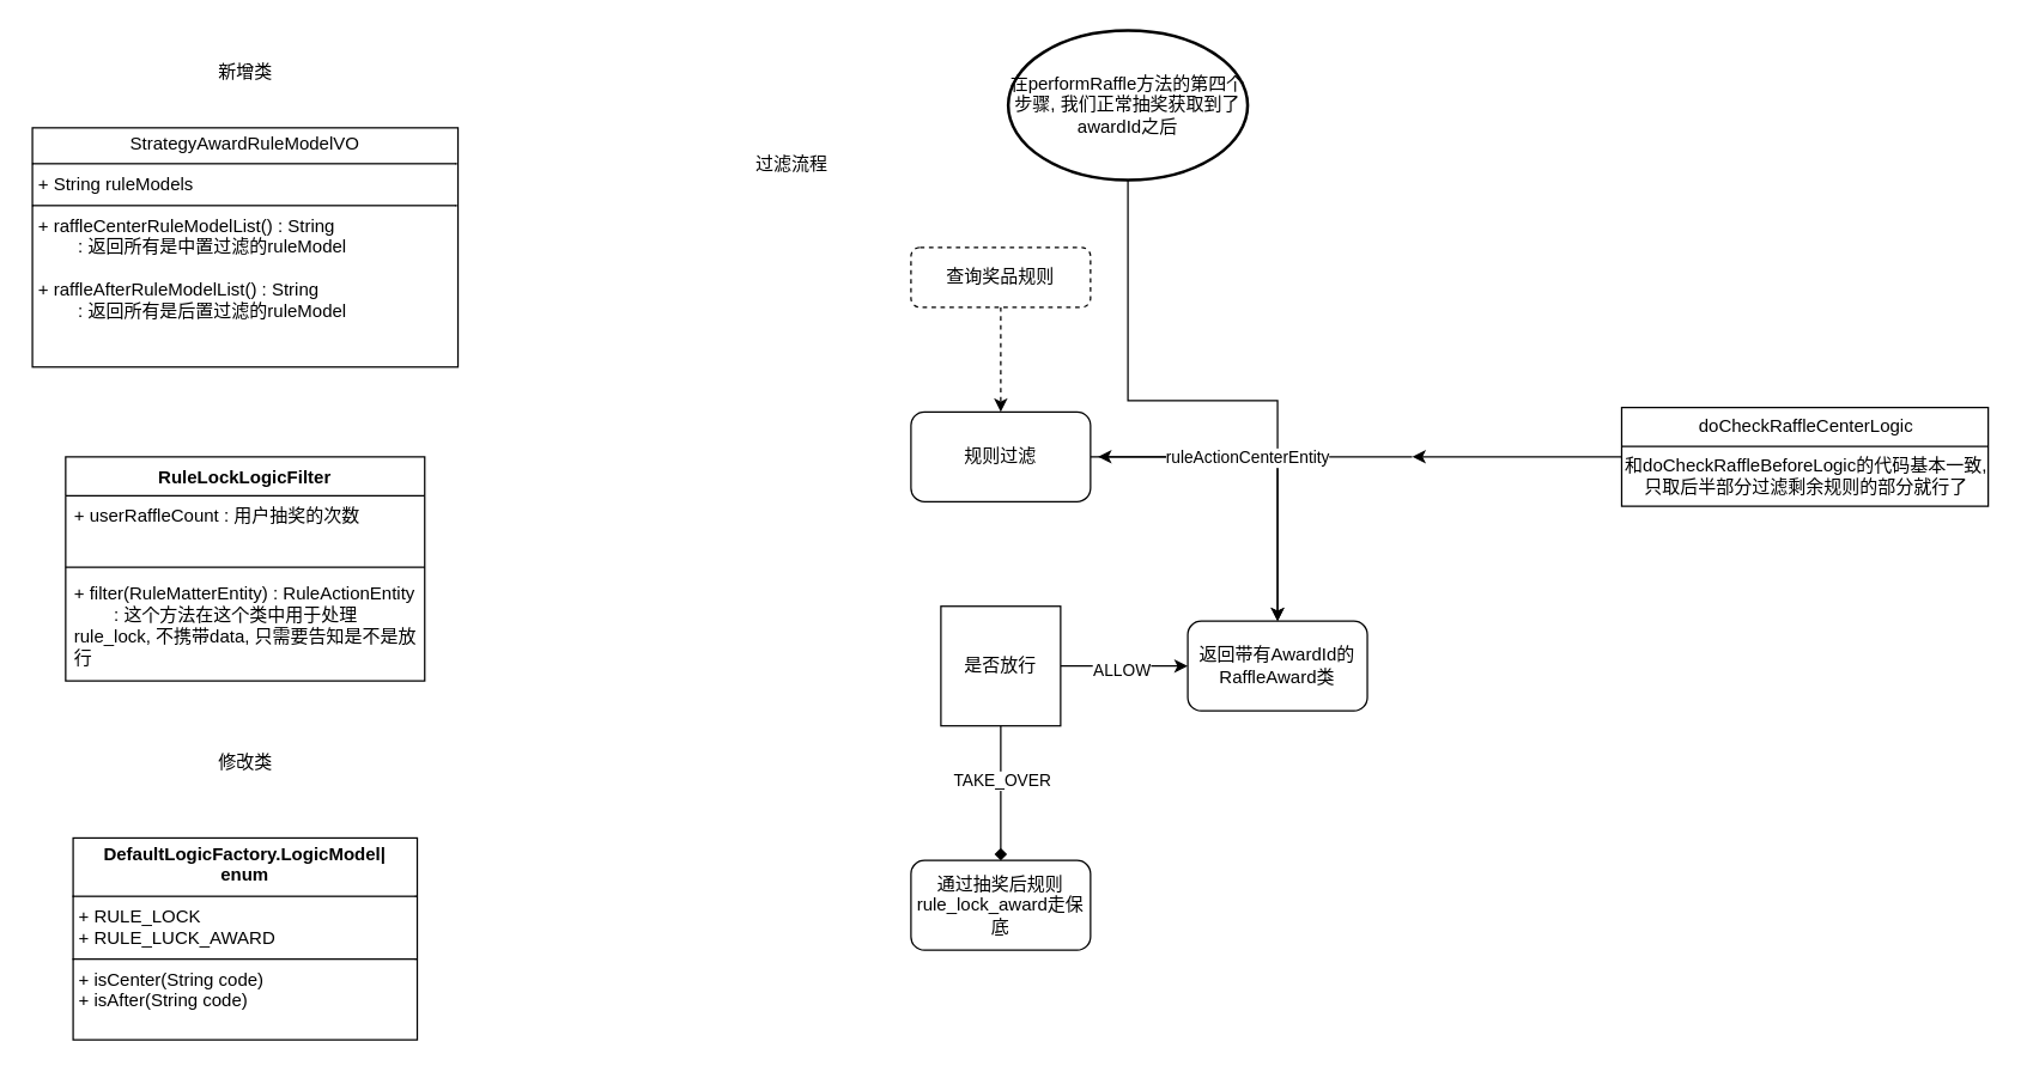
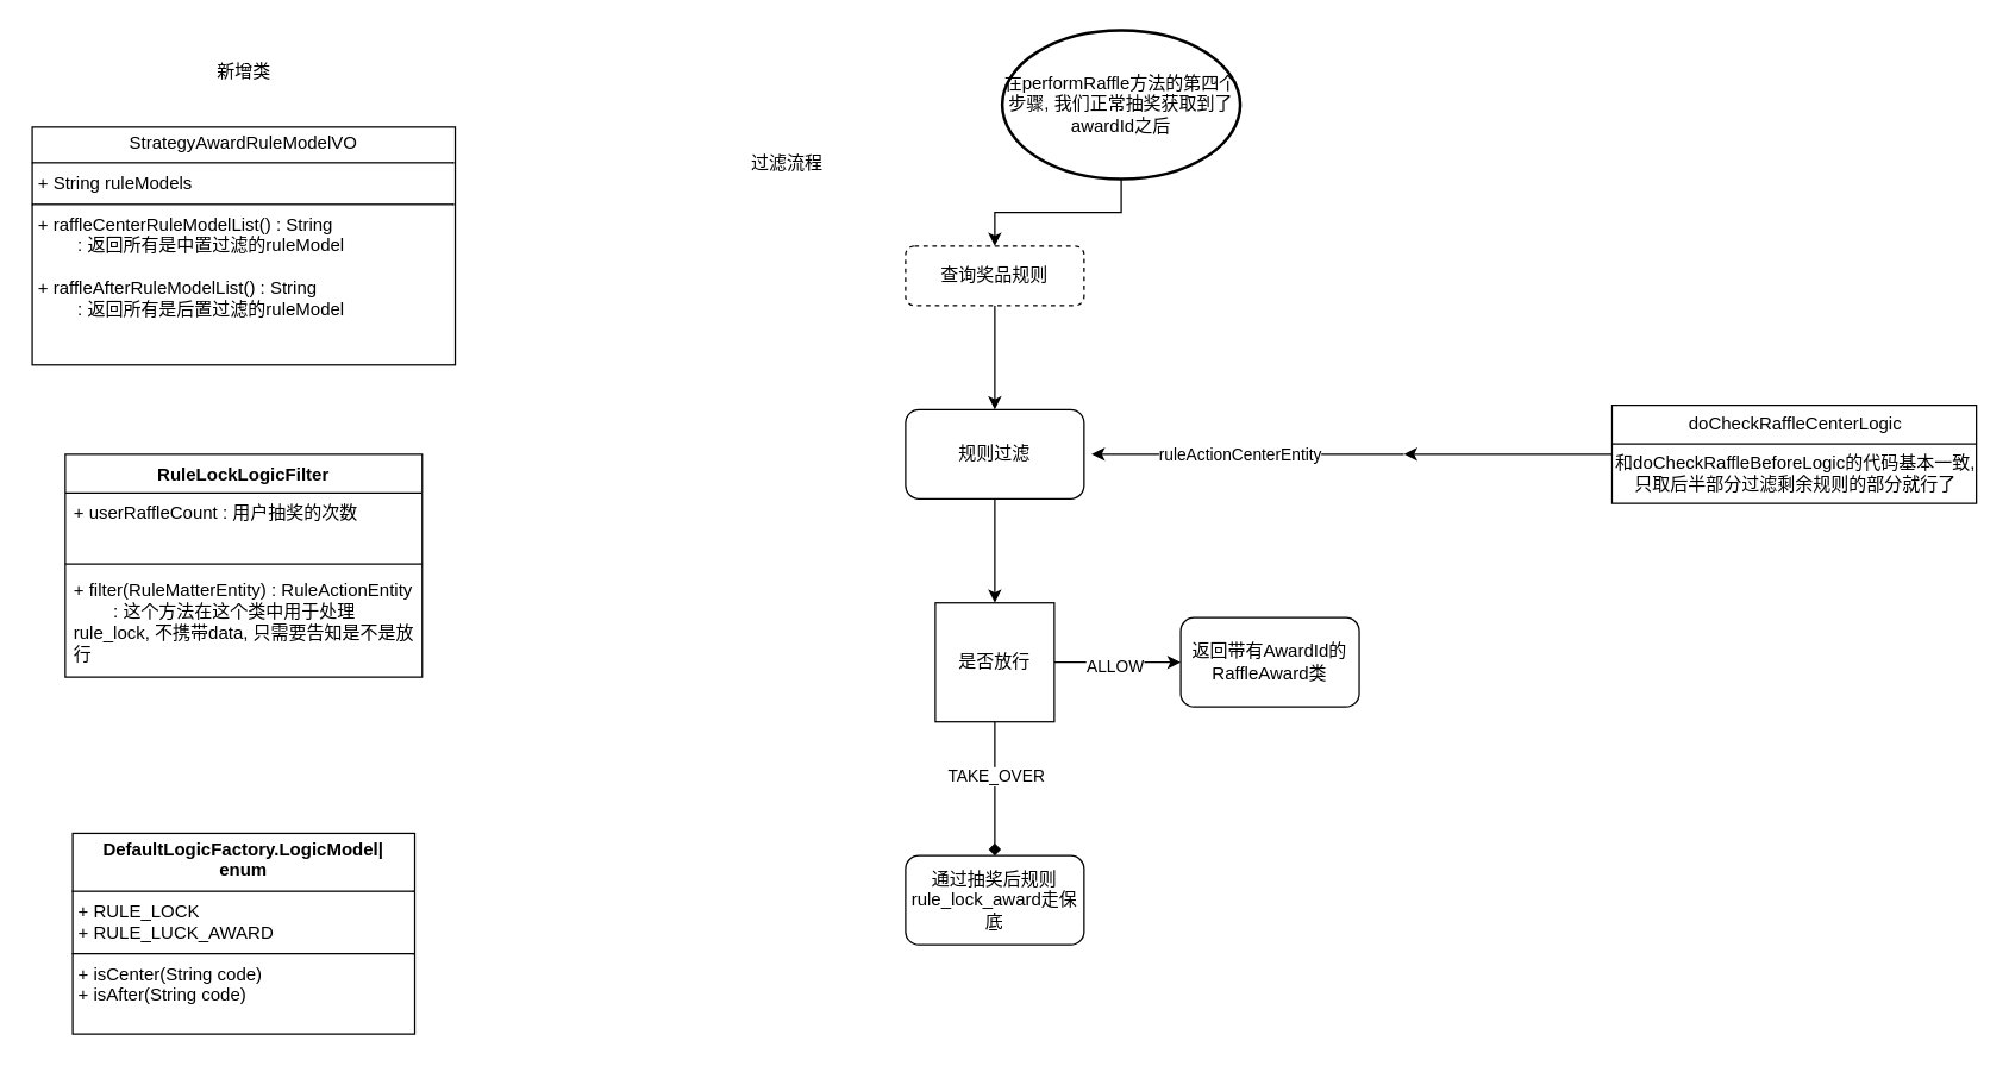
- <mxCell id="2" value="" style="edgeStyle=orthogonalEdgeStyle;rounded=0;orthogonalLoop=1;jettySize=auto;html=1;dashed=1;" edge="1" parent="1" source="3" target="10"><mxGeometry relative="1" as="geometry" /></mxCell>
+ <mxCell id="2" value="" style="edgeStyle=orthogonalEdgeStyle;rounded=0;orthogonalLoop=1;jettySize=auto;html=1;" edge="1" parent="1" source="3" target="10"><mxGeometry relative="1" as="geometry" /></mxCell>
- <mxCell id="7" style="edgeStyle=orthogonalEdgeStyle;rounded=0;orthogonalLoop=1;jettySize=auto;html=1;" edge="1" parent="1" source="8" target="22"><mxGeometry relative="1" as="geometry" /></mxCell>
+ <mxCell id="7" style="edgeStyle=orthogonalEdgeStyle;rounded=0;orthogonalLoop=1;jettySize=auto;html=1;" edge="1" parent="1" source="8" target="3"><mxGeometry relative="1" as="geometry" /></mxCell>
- <mxCell id="9" value="" style="edgeStyle=orthogonalEdgeStyle;rounded=0;orthogonalLoop=1;jettySize=auto;html=1;" edge="1" parent="1" source="10" target="22"><mxGeometry relative="1" as="geometry" /></mxCell>
+ <mxCell id="9" value="" style="edgeStyle=orthogonalEdgeStyle;rounded=0;orthogonalLoop=1;jettySize=auto;html=1;" edge="1" parent="1" source="10" target="20"><mxGeometry relative="1" as="geometry" /></mxCell>
- <mxCell id="23" value="修改类" style="text;html=1;align=center;verticalAlign=middle;resizable=0;points=[];autosize=1;strokeColor=none;fillColor=none;" vertex="1" parent="1"><mxGeometry x="133" y="495" width="60" height="30" as="geometry" /></mxCell>
